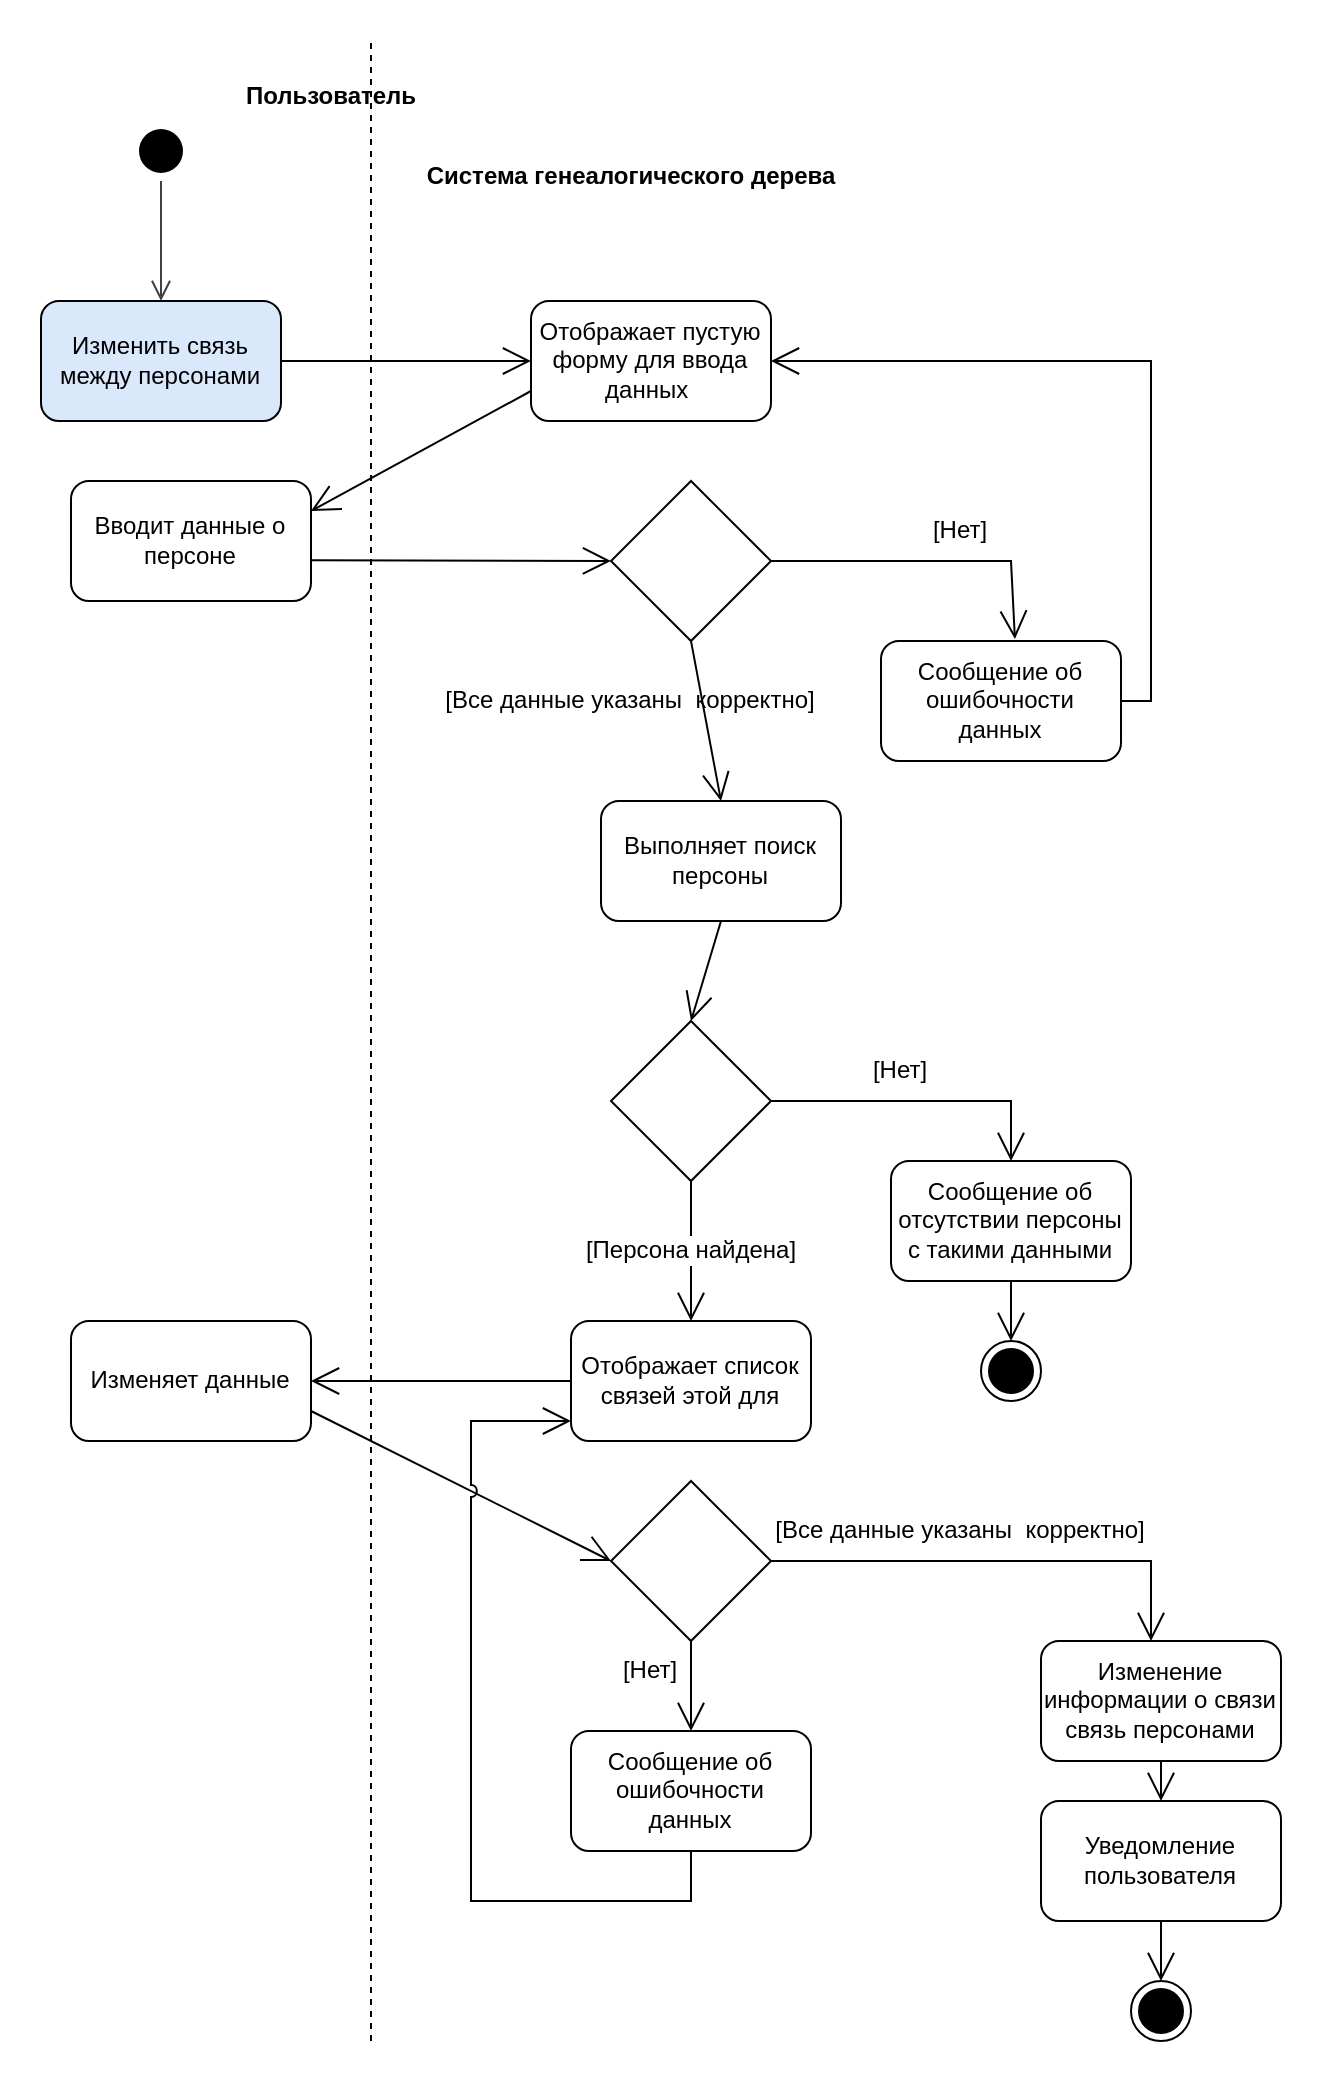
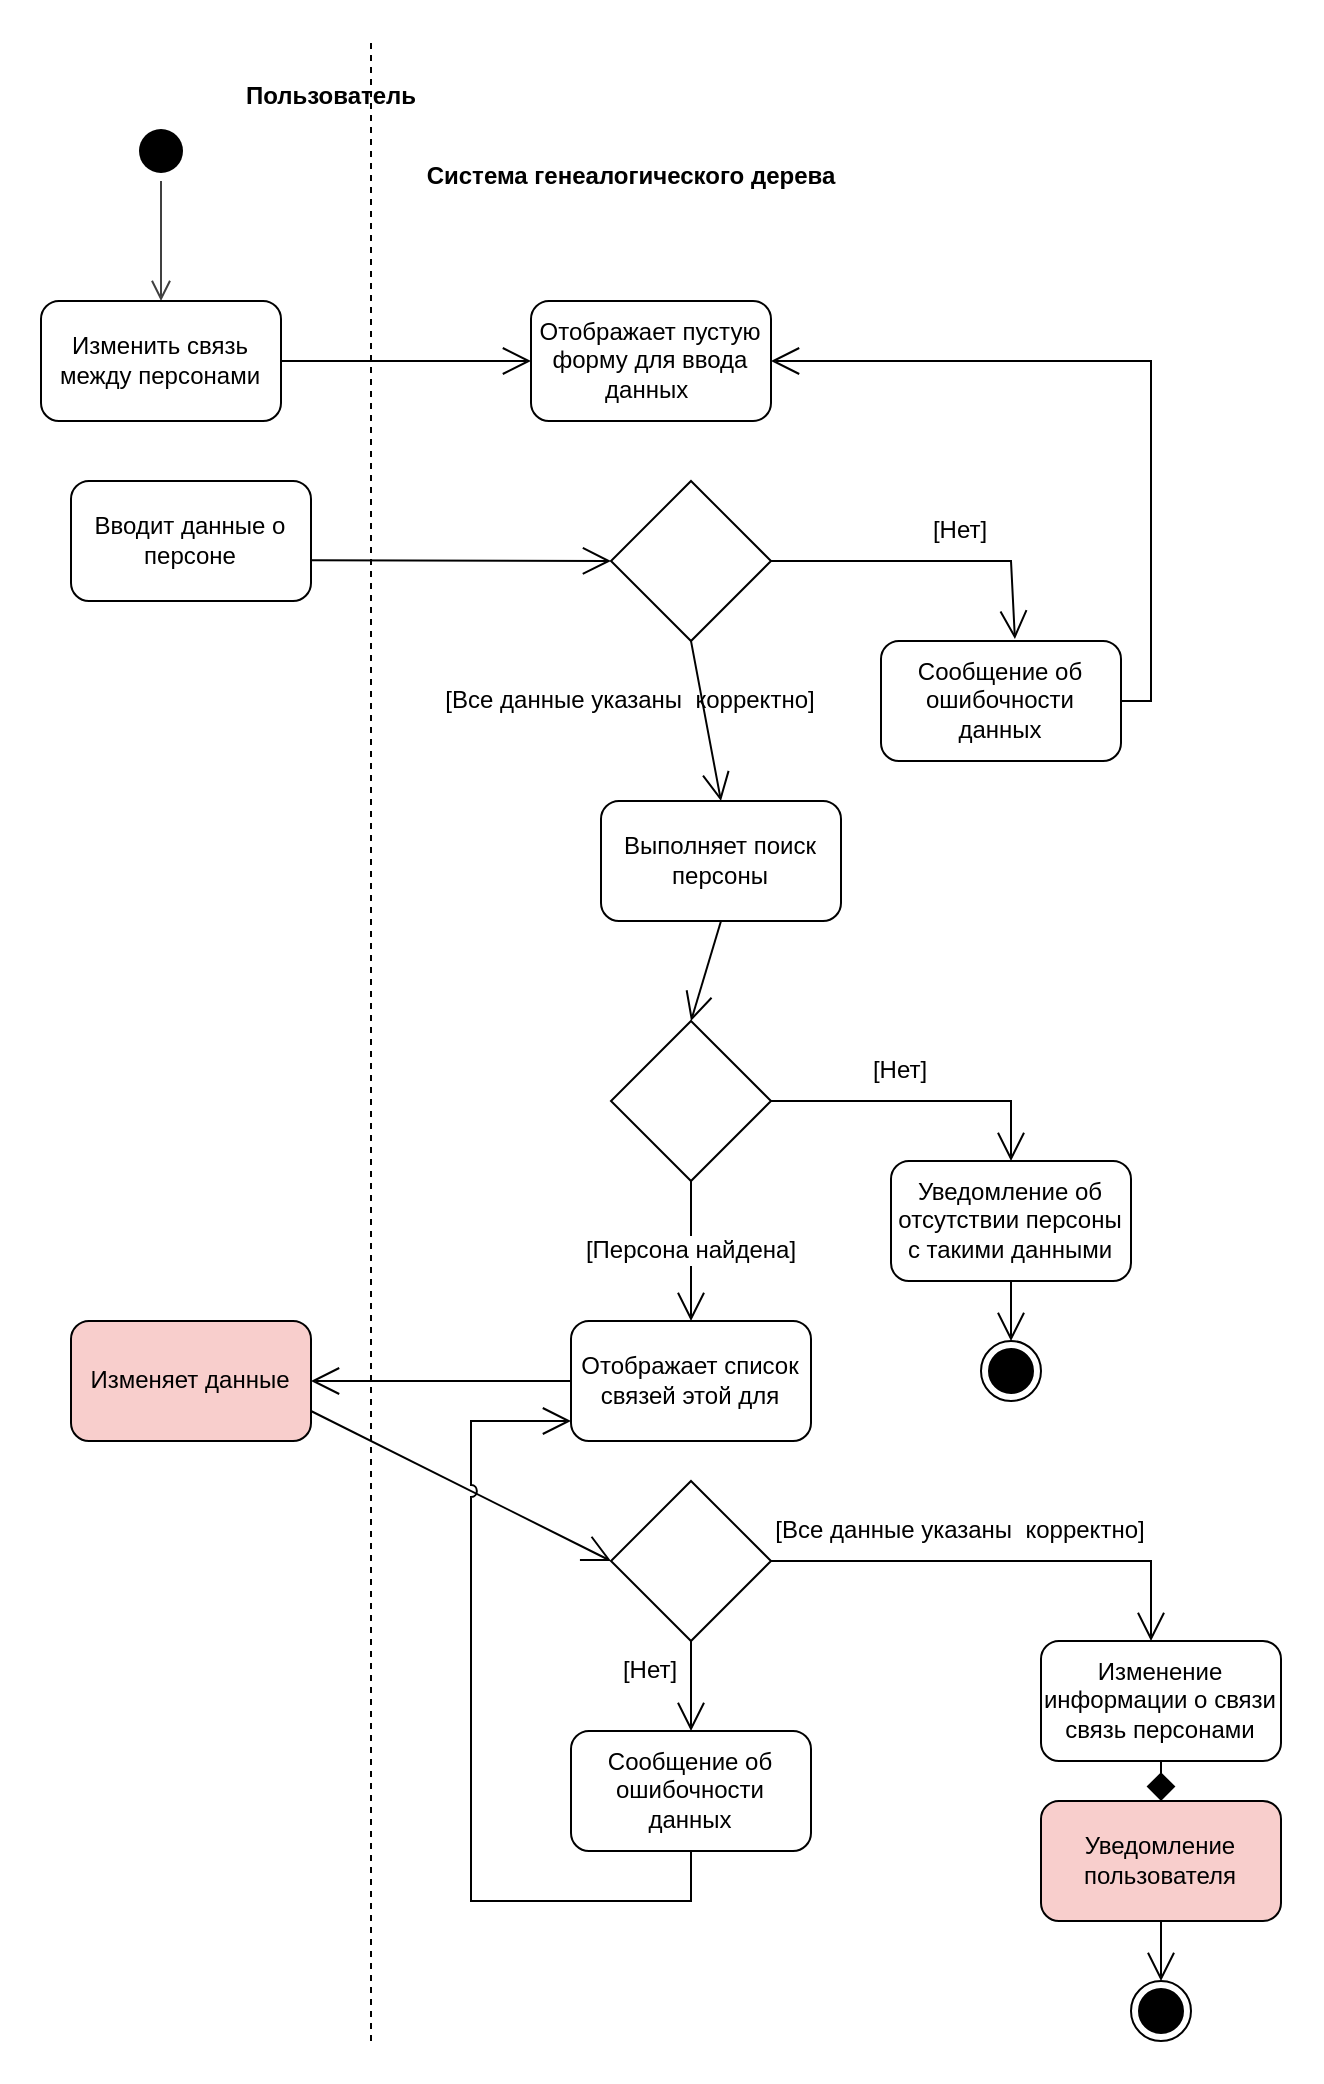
- <mxCell id="7" value="Изменить связь между персонами" style="rounded=1;whiteSpace=wrap;html=1;fillColor=#dae8fc;" vertex="1" parent="1"><mxGeometry x="20" y="150" width="120" height="60" as="geometry" /></mxCell>
+ <mxCell id="7" value="Изменить связь между персонами" style="rounded=1;whiteSpace=wrap;html=1;" vertex="1" parent="1"><mxGeometry x="20" y="150" width="120" height="60" as="geometry" /></mxCell>
- <mxCell id="10" value="" style="endArrow=open;endFill=1;endSize=12;html=1;rounded=0;exitX=0;exitY=0.75;exitDx=0;exitDy=0;entryX=1;entryY=0.25;entryDx=0;entryDy=0;" edge="1" parent="1" source="9" target="11"><mxGeometry width="160" relative="1" as="geometry"><mxPoint x="150" y="190" as="sourcePoint" /><mxPoint x="155" y="250" as="targetPoint" /></mxGeometry></mxCell>
- <mxCell id="42" value="Сообщение об отсутствии персоны с такими данными" style="rounded=1;whiteSpace=wrap;html=1;" vertex="1" parent="1"><mxGeometry x="445" y="580" width="120" height="60" as="geometry" /></mxCell>
+ <mxCell id="42" value="Уведомление об отсутствии персоны с такими данными" style="rounded=1;whiteSpace=wrap;html=1;" vertex="1" parent="1"><mxGeometry x="445" y="580" width="120" height="60" as="geometry" /></mxCell>
- <mxCell id="20" value="Изменяет данные" style="rounded=1;whiteSpace=wrap;html=1;" vertex="1" parent="1"><mxGeometry x="35" y="660" width="120" height="60" as="geometry" /></mxCell>
+ <mxCell id="20" value="Изменяет данные" style="rounded=1;whiteSpace=wrap;html=1;fillColor=#f8cecc;" vertex="1" parent="1"><mxGeometry x="35" y="660" width="120" height="60" as="geometry" /></mxCell>
- <mxCell id="39" value="" style="endArrow=open;endFill=1;endSize=12;html=1;rounded=0;exitX=0.5;exitY=1;exitDx=0;exitDy=0;entryX=0.5;entryY=0;entryDx=0;entryDy=0;" edge="1" parent="1" source="37" target="38"><mxGeometry width="160" relative="1" as="geometry"><mxPoint x="365" y="880" as="sourcePoint" /><mxPoint x="365" y="960" as="targetPoint" /></mxGeometry></mxCell>
+ <mxCell id="39" value="" style="endArrow=diamond;endFill=1;endSize=12;html=1;rounded=0;exitX=0.5;exitY=1;exitDx=0;exitDy=0;entryX=0.5;entryY=0;entryDx=0;entryDy=0;" edge="1" parent="1" source="37" target="38"><mxGeometry width="160" relative="1" as="geometry"><mxPoint x="365" y="880" as="sourcePoint" /><mxPoint x="365" y="960" as="targetPoint" /></mxGeometry></mxCell>
- <mxCell id="38" value="Уведомление пользователя" style="rounded=1;whiteSpace=wrap;html=1;" vertex="1" parent="1"><mxGeometry x="520" y="900" width="120" height="60" as="geometry" /></mxCell>
+ <mxCell id="38" value="Уведомление пользователя" style="rounded=1;whiteSpace=wrap;html=1;fillColor=#f8cecc;" vertex="1" parent="1"><mxGeometry x="520" y="900" width="120" height="60" as="geometry" /></mxCell>
